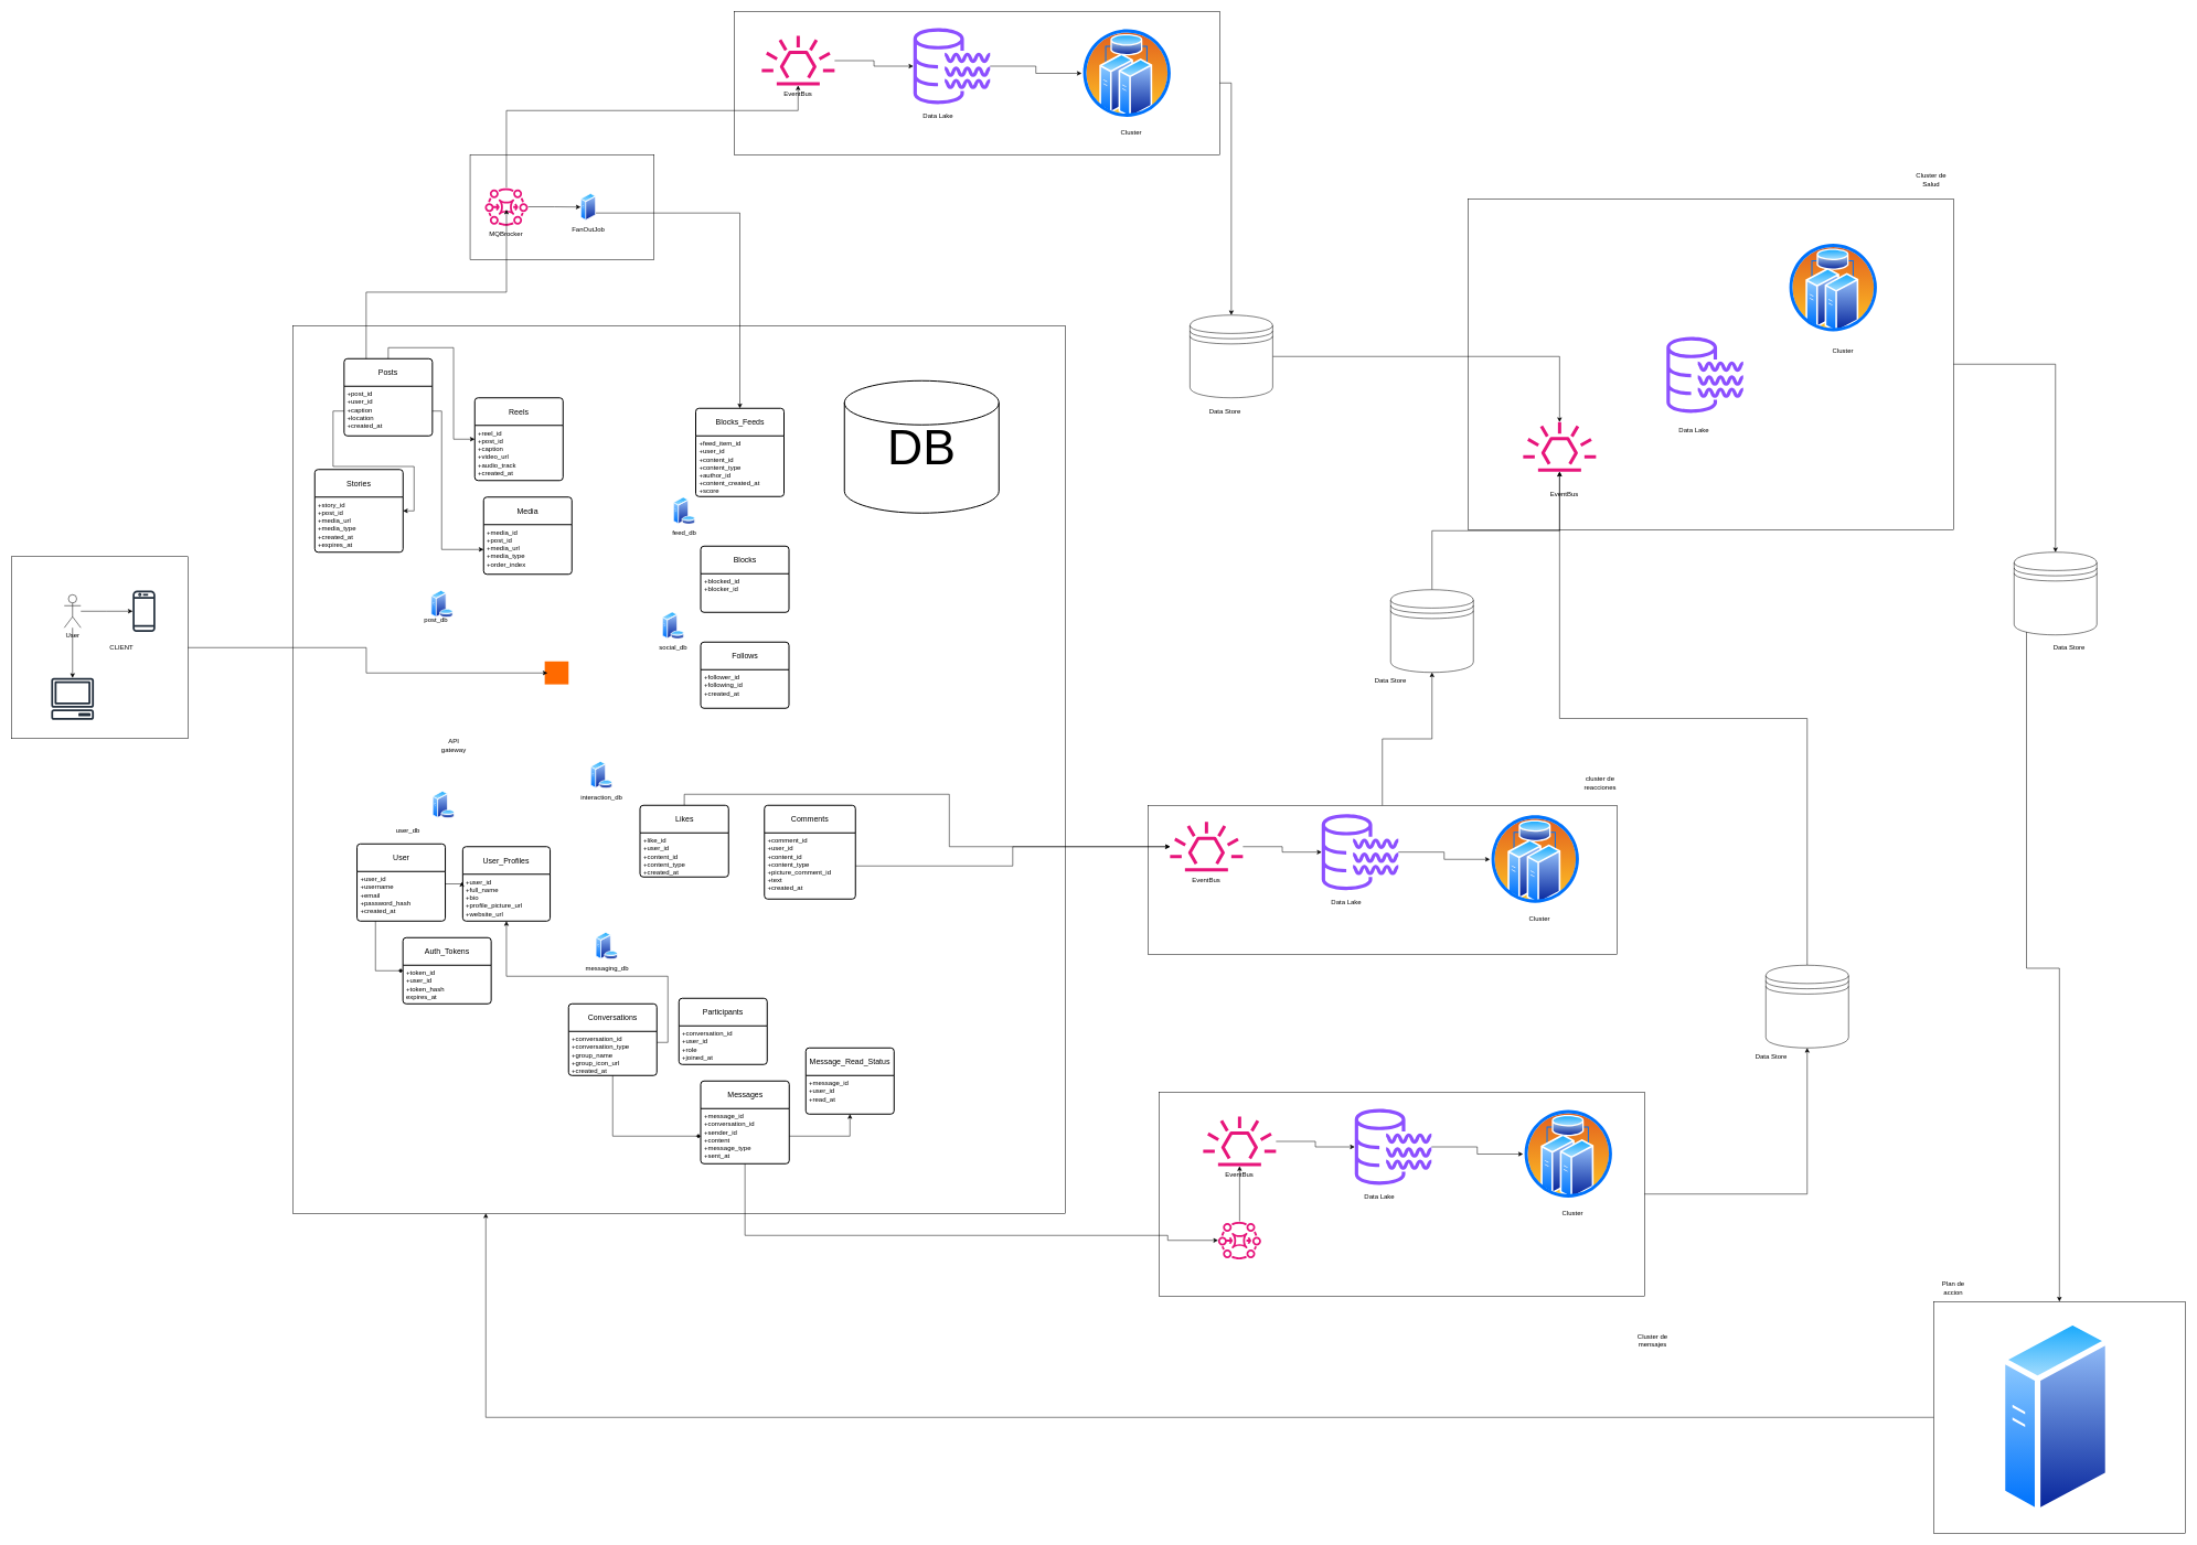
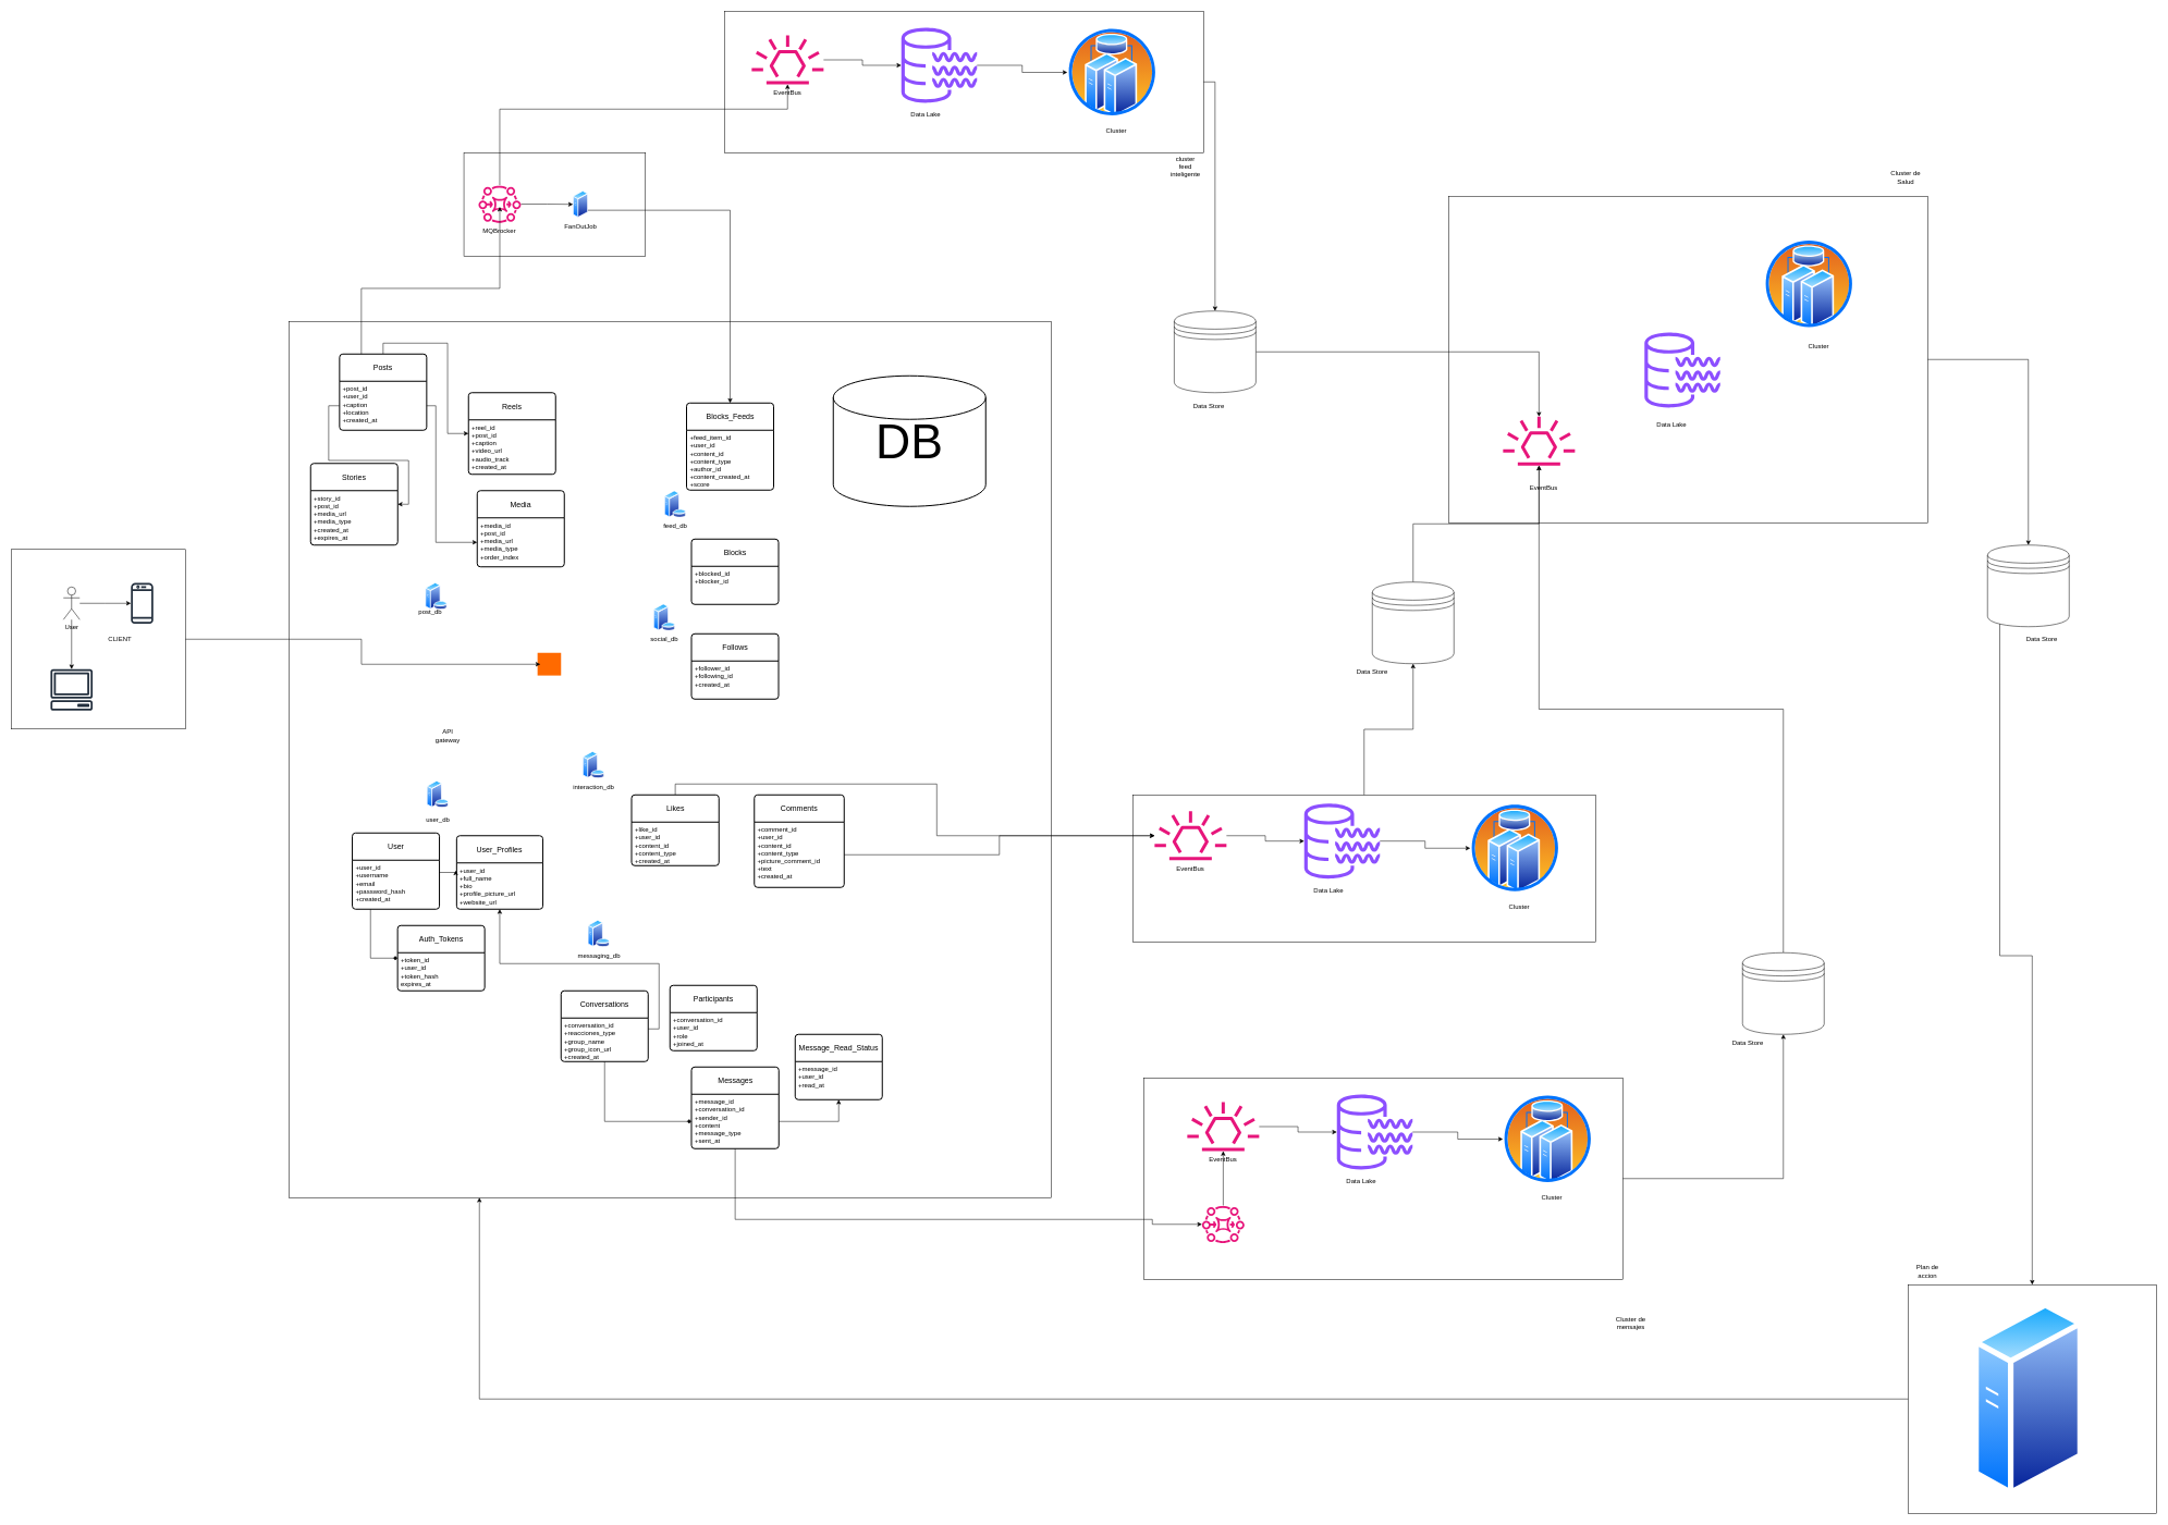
+ <mxCell id="110" value="cluster feed inteligente" style="text;html=1;align=center;verticalAlign=middle;whiteSpace=wrap;rounded=0;" vertex="1" parent="1"><mxGeometry x="2147.22" y="290" width="60" height="30" as="geometry" /></mxCell>
- <mxCell id="111" value="cluster de reacciones" style="text;html=1;align=center;verticalAlign=middle;whiteSpace=wrap;rounded=0;" vertex="1" parent="1"><mxGeometry x="2870" y="1404" width="60" height="30" as="geometry" /></mxCell>
- <mxCell id="15" value="user_db" style="text;html=1;align=center;verticalAlign=middle;whiteSpace=wrap;rounded=0;" parent="1" vertex="1"><mxGeometry x="708.7" y="1490" width="60" height="30" as="geometry" /></mxCell>
+ <mxCell id="15" value="user_db" style="text;html=1;align=center;verticalAlign=middle;whiteSpace=wrap;rounded=0;" parent="1" vertex="1"><mxGeometry x="773.7" y="1490" width="60" height="30" as="geometry" /></mxCell>
- <mxCell id="58" value="+conversation_id&lt;br&gt;+conversation_type&lt;br&gt;+group_name&lt;div&gt;+group_icon_url&lt;/div&gt;&lt;div&gt;+created_at&lt;/div&gt;&lt;div&gt;&lt;br&gt;&lt;/div&gt;" style="align=left;strokeColor=none;fillColor=none;spacingLeft=4;spacingRight=4;fontSize=12;verticalAlign=top;resizable=0;rotatable=0;part=1;html=1;whiteSpace=wrap;" parent="57" vertex="1"><mxGeometry y="50" width="160" height="80" as="geometry" /></mxCell>
+ <mxCell id="58" value="+conversation_id&lt;br&gt;+reacciones_type&lt;br&gt;+group_name&lt;div&gt;+group_icon_url&lt;/div&gt;&lt;div&gt;+created_at&lt;/div&gt;&lt;div&gt;&lt;br&gt;&lt;/div&gt;" style="align=left;strokeColor=none;fillColor=none;spacingLeft=4;spacingRight=4;fontSize=12;verticalAlign=top;resizable=0;rotatable=0;part=1;html=1;whiteSpace=wrap;" parent="57" vertex="1"><mxGeometry y="50" width="160" height="80" as="geometry" /></mxCell>
